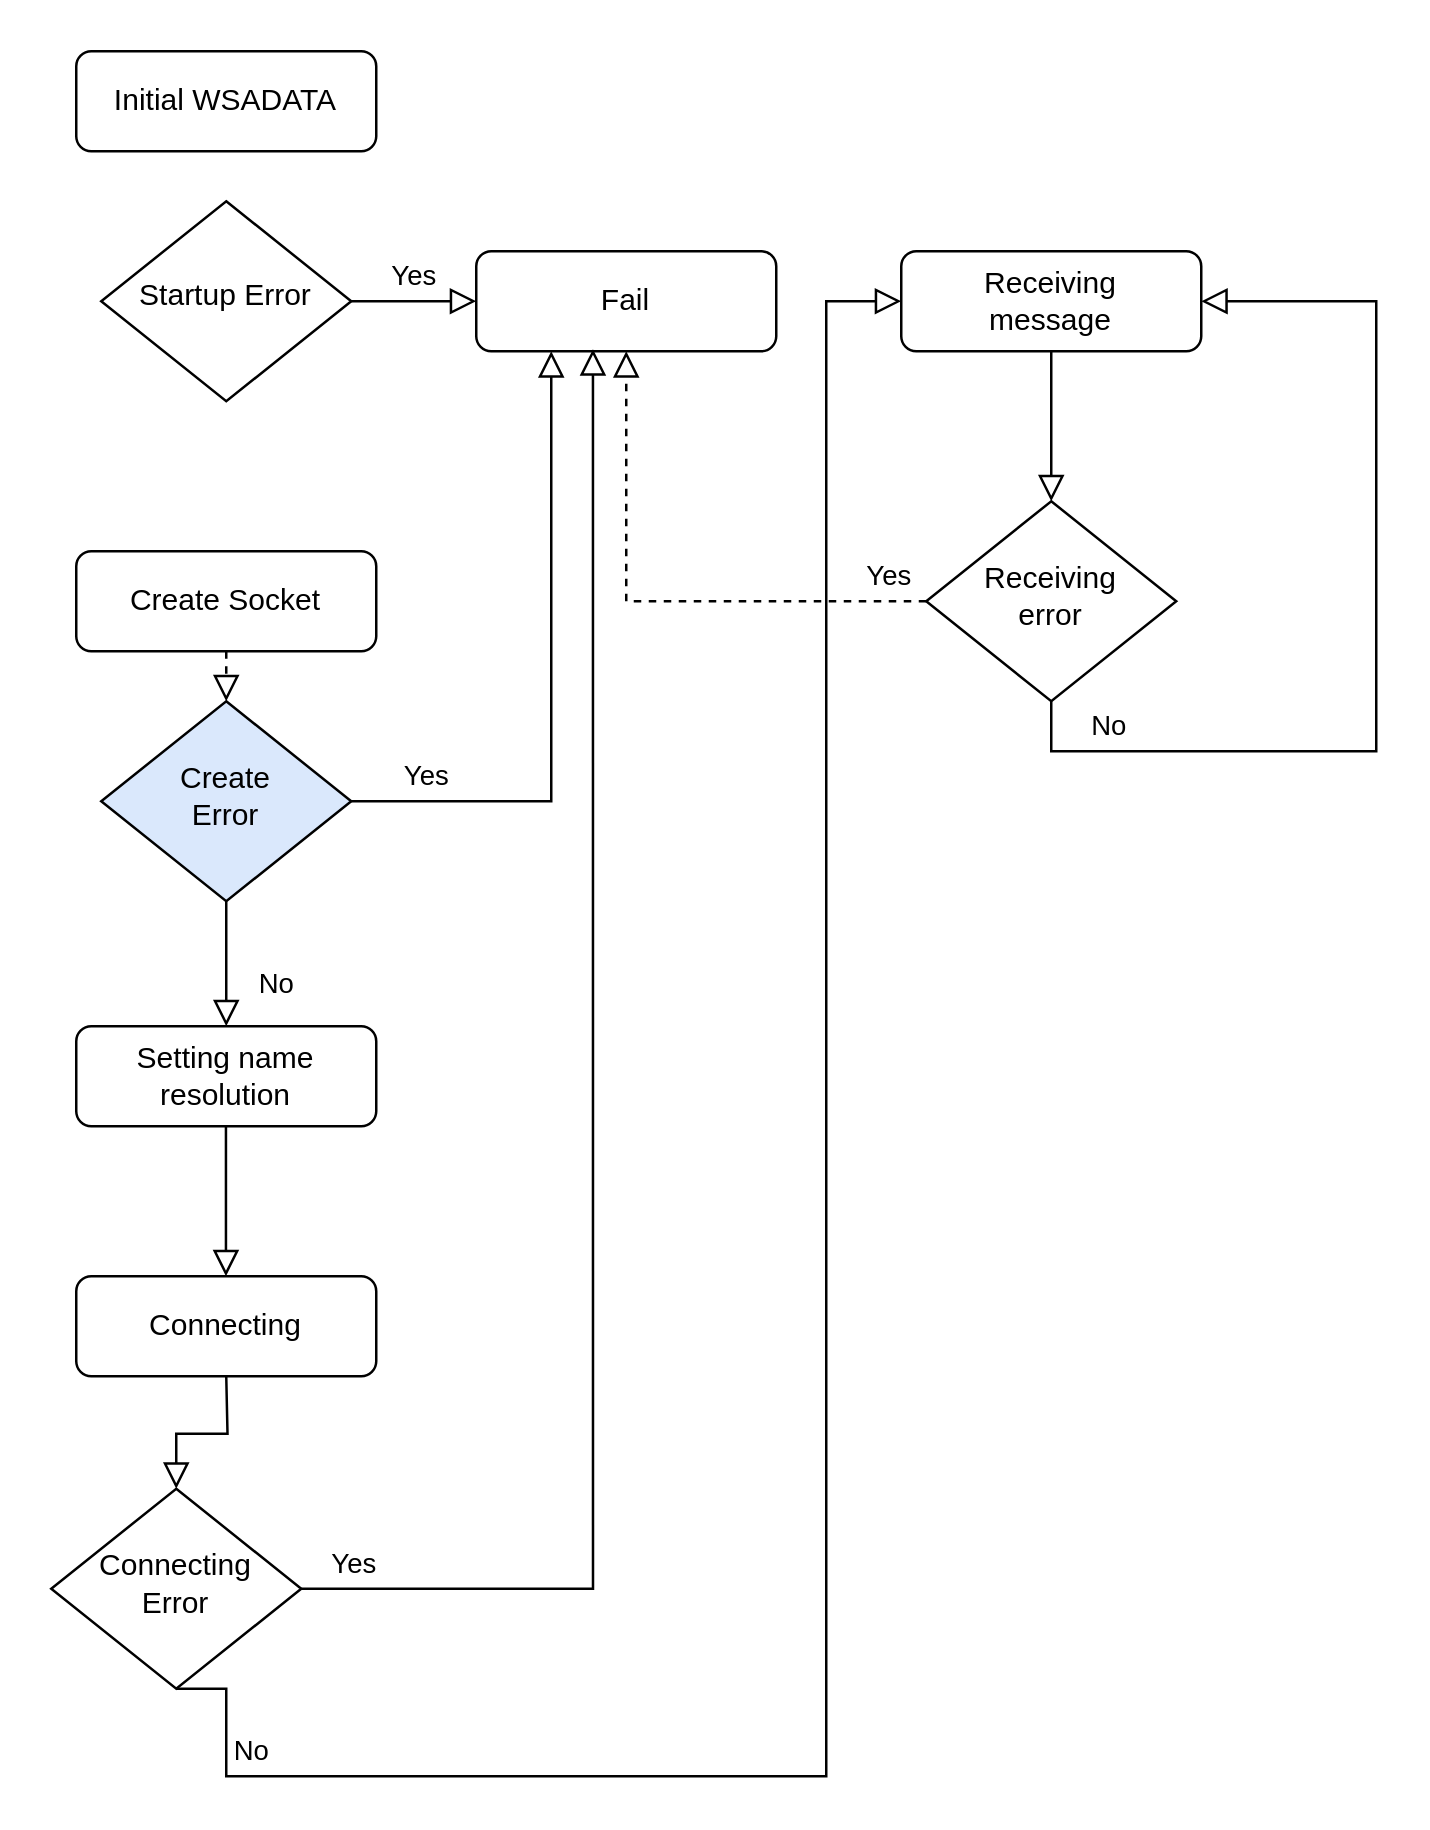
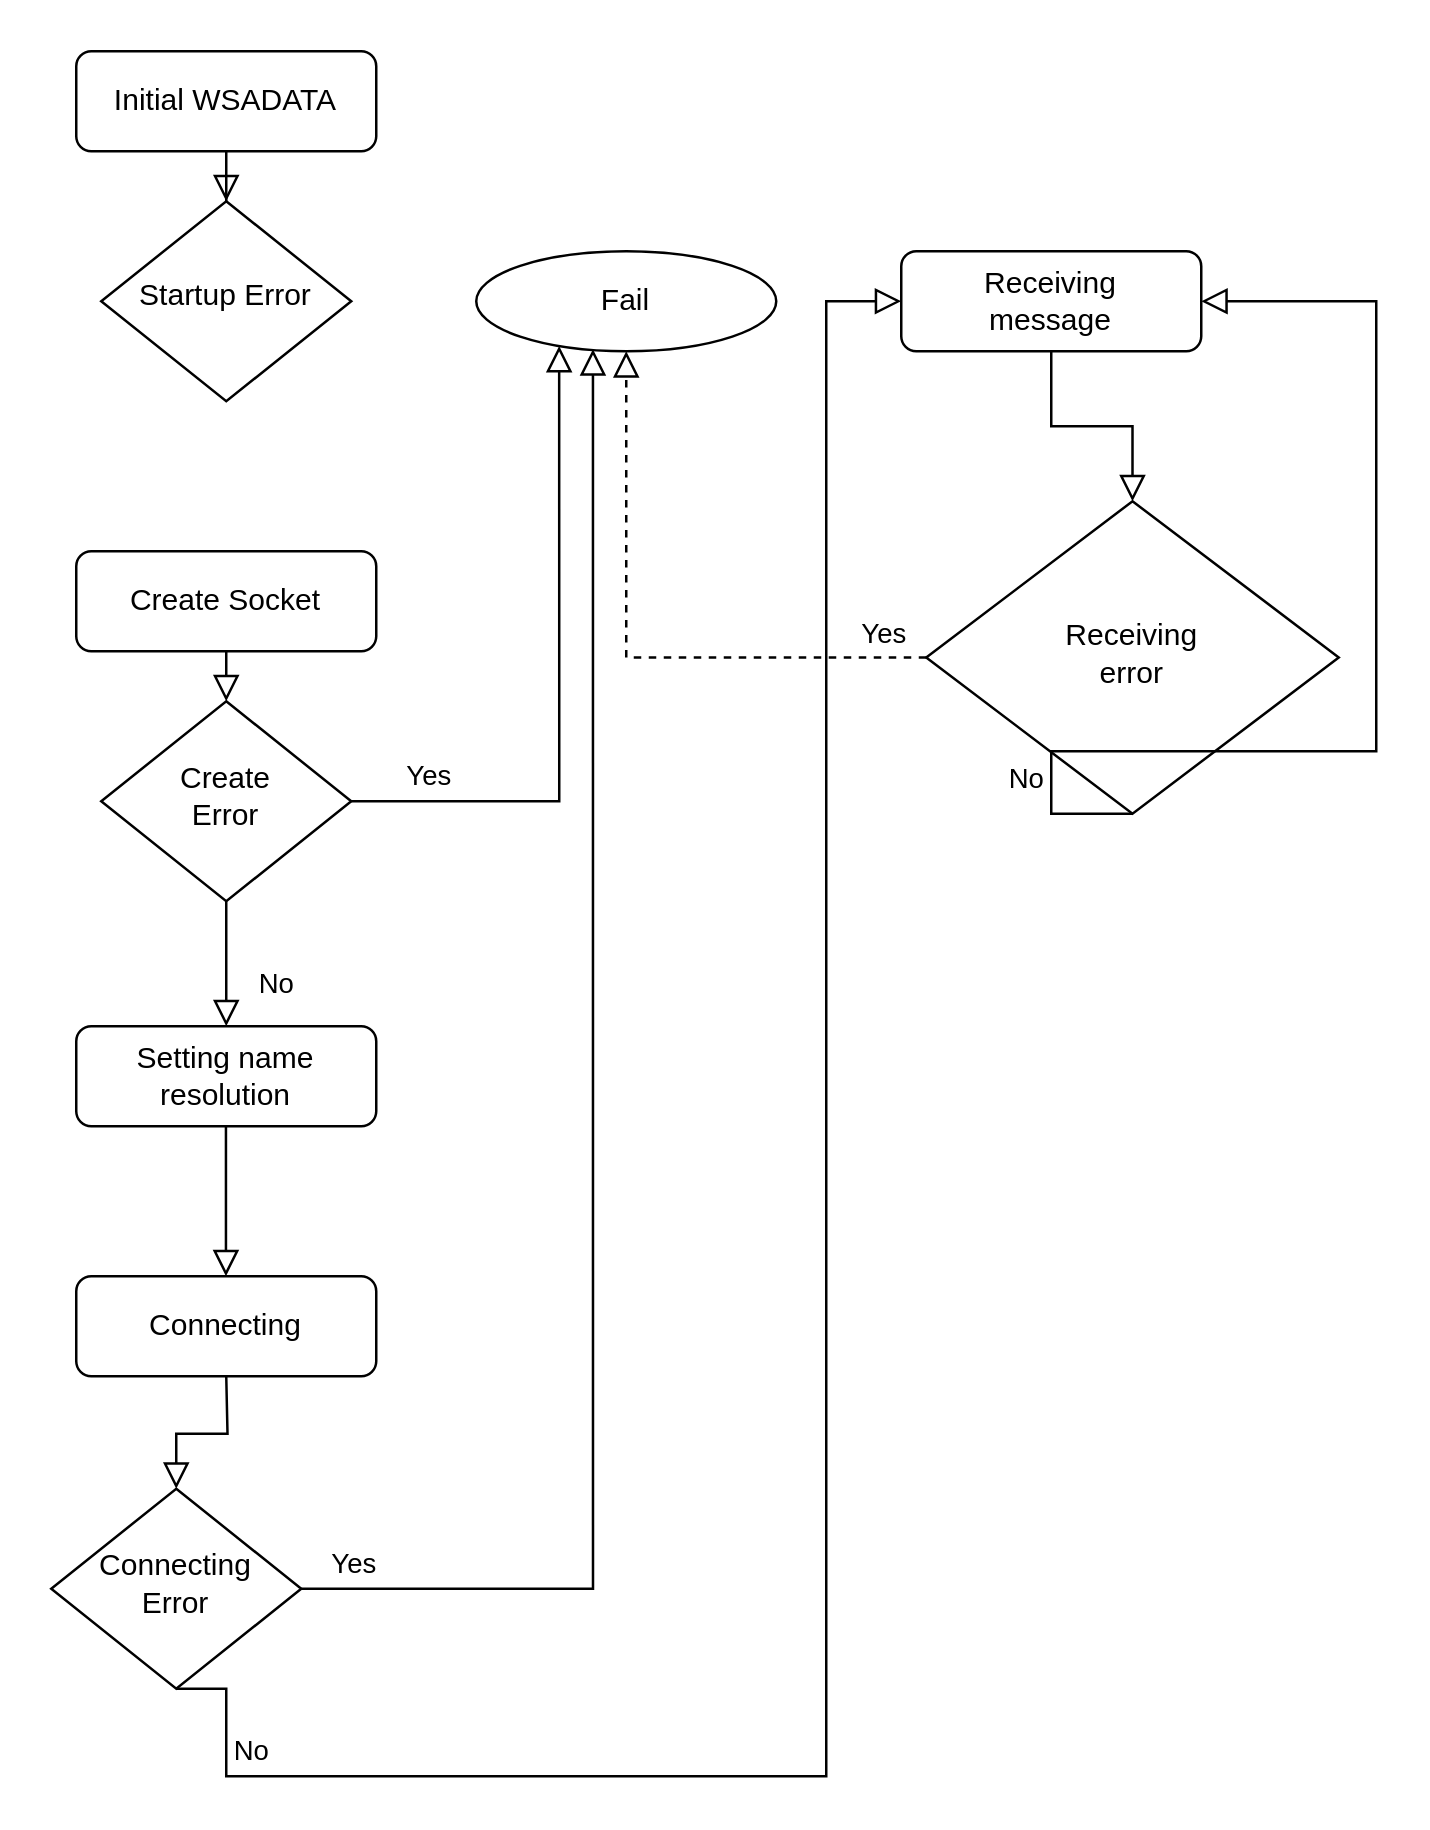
+ <mxCell id="2" value="" style="rounded=0;html=1;jettySize=auto;orthogonalLoop=1;fontSize=11;endArrow=block;endFill=0;endSize=8;strokeWidth=1;shadow=0;labelBackgroundColor=none;edgeStyle=orthogonalEdgeStyle;" edge="1" parent="1" source="3" target="5"><mxGeometry relative="1" as="geometry" /></mxCell>
- <mxCell id="4" value="Yes" style="edgeStyle=orthogonalEdgeStyle;rounded=0;html=1;jettySize=auto;orthogonalLoop=1;fontSize=11;endArrow=block;endFill=0;endSize=8;strokeWidth=1;shadow=0;labelBackgroundColor=none;" edge="1" parent="1" source="5" target="6"><mxGeometry y="10" relative="1" as="geometry"><mxPoint as="offset" /></mxGeometry></mxCell>
- <mxCell id="6" value="Fail" style="rounded=1;whiteSpace=wrap;html=1;fontSize=12;glass=0;strokeWidth=1;shadow=0;" vertex="1" parent="1"><mxGeometry x="190" y="100" width="120" height="40" as="geometry" /></mxCell>
+ <mxCell id="6" value="Fail" style="ellipse;whiteSpace=wrap;html=1;fontSize=12;glass=0;strokeWidth=1;shadow=0;" vertex="1" parent="1"><mxGeometry x="190" y="100" width="120" height="40" as="geometry" /></mxCell>
- <mxCell id="20" value="Receiving&lt;br&gt;error" style="rhombus;whiteSpace=wrap;html=1;shadow=0;fontFamily=Helvetica;fontSize=12;align=center;strokeWidth=1;spacing=6;spacingTop=-4;" vertex="1" parent="1"><mxGeometry x="370" y="200" width="100" height="80" as="geometry" /></mxCell>
+ <mxCell id="20" value="Receiving&lt;br&gt;error" style="rhombus;whiteSpace=wrap;html=1;shadow=0;fontFamily=Helvetica;fontSize=12;align=center;strokeWidth=1;spacing=6;spacingTop=-4;" vertex="1" parent="1"><mxGeometry x="370" y="200" width="165" height="125" as="geometry" /></mxCell>
- <mxCell id="12" value="" style="rounded=0;html=1;jettySize=auto;orthogonalLoop=1;fontSize=11;endArrow=block;endFill=0;endSize=8;strokeWidth=1;shadow=0;labelBackgroundColor=none;edgeStyle=orthogonalEdgeStyle;entryX=0.5;entryY=0;entryDx=0;entryDy=0;exitX=0.5;exitY=1;exitDx=0;exitDy=0;dashed=1;" edge="1" parent="1" source="11" target="9"><mxGeometry y="20" relative="1" as="geometry"><mxPoint as="offset" /><mxPoint x="100" y="170" as="sourcePoint" /><mxPoint x="100" y="230" as="targetPoint" /></mxGeometry></mxCell>
+ <mxCell id="12" value="" style="rounded=0;html=1;jettySize=auto;orthogonalLoop=1;fontSize=11;endArrow=block;endFill=0;endSize=8;strokeWidth=1;shadow=0;labelBackgroundColor=none;edgeStyle=orthogonalEdgeStyle;entryX=0.5;entryY=0;entryDx=0;entryDy=0;exitX=0.5;exitY=1;exitDx=0;exitDy=0;" edge="1" parent="1" source="11" target="9"><mxGeometry y="20" relative="1" as="geometry"><mxPoint as="offset" /><mxPoint x="100" y="170" as="sourcePoint" /><mxPoint x="100" y="230" as="targetPoint" /></mxGeometry></mxCell>
- <mxCell id="9" value="Create&lt;br&gt;Error" style="rhombus;whiteSpace=wrap;html=1;shadow=0;fontFamily=Helvetica;fontSize=12;align=center;strokeWidth=1;spacing=6;spacingTop=-4;fillColor=#dae8fc;" vertex="1" parent="1"><mxGeometry x="40" y="280" width="100" height="80" as="geometry" /></mxCell>
+ <mxCell id="9" value="Create&lt;br&gt;Error" style="rhombus;whiteSpace=wrap;html=1;shadow=0;fontFamily=Helvetica;fontSize=12;align=center;strokeWidth=1;spacing=6;spacingTop=-4;" vertex="1" parent="1"><mxGeometry x="40" y="280" width="100" height="80" as="geometry" /></mxCell>
